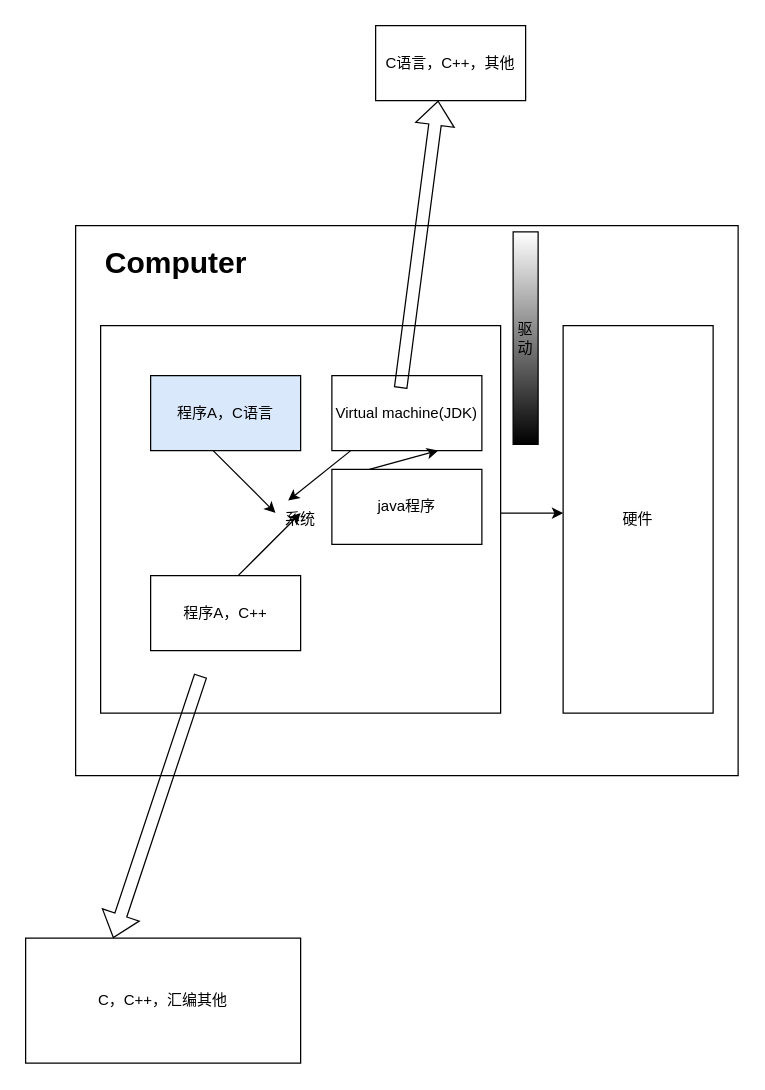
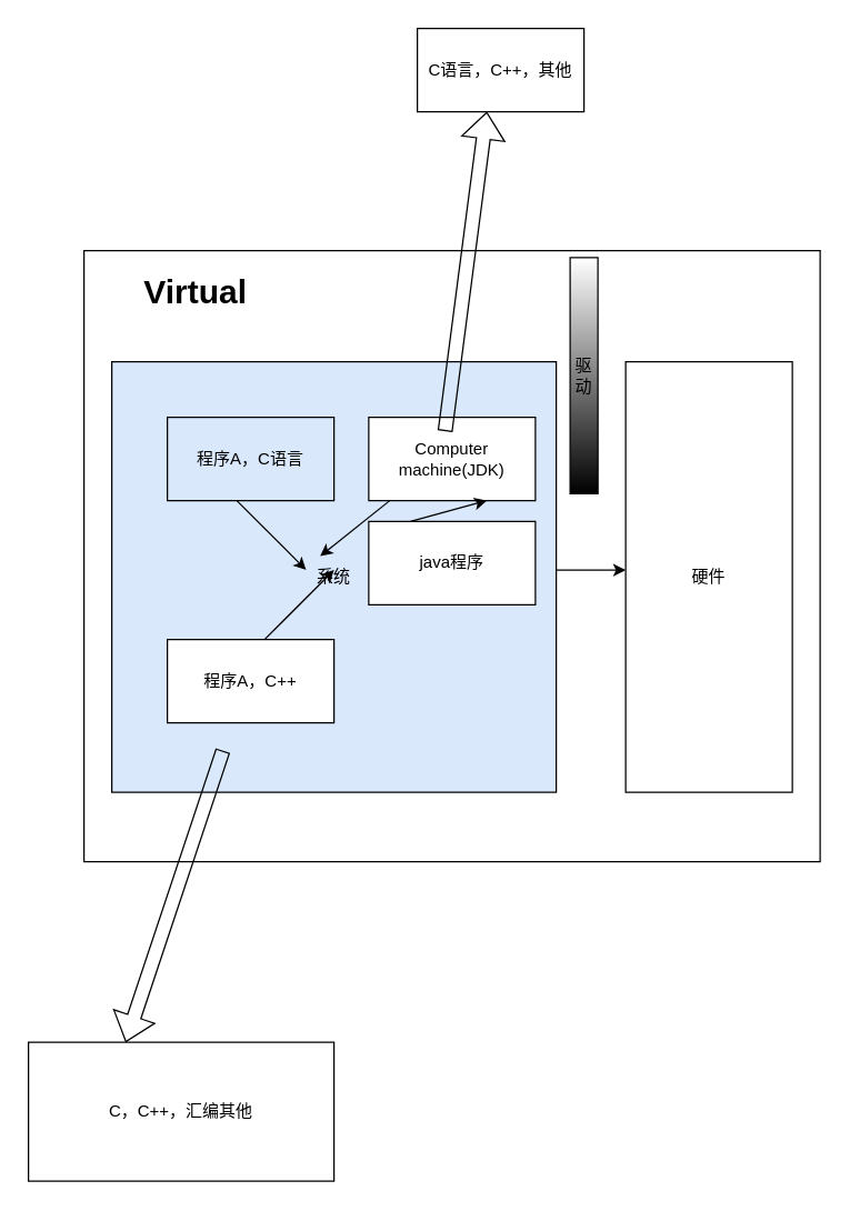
- <mxCell id="3" value="Computer" style="text;strokeColor=none;fillColor=none;html=1;fontSize=24;fontStyle=1;verticalAlign=middle;align=center;" vertex="1" parent="1"><mxGeometry x="90" y="190" width="100" height="40" as="geometry" /></mxCell>
+ <mxCell id="3" value="Virtual" style="text;strokeColor=none;fillColor=none;html=1;fontSize=24;fontStyle=1;verticalAlign=middle;align=center;" vertex="1" parent="1"><mxGeometry x="90" y="190" width="100" height="40" as="geometry" /></mxCell>
- <mxCell id="9" value="Virtual machine(JDK)" style="rounded=0;whiteSpace=wrap;html=1;" vertex="1" parent="1"><mxGeometry x="265" y="300" width="120" height="60" as="geometry" /></mxCell>
+ <mxCell id="9" value="Computer machine(JDK)" style="rounded=0;whiteSpace=wrap;html=1;" vertex="1" parent="1"><mxGeometry x="265" y="300" width="120" height="60" as="geometry" /></mxCell>
- <mxCell id="4" value="系统" style="rounded=0;whiteSpace=wrap;html=1;" vertex="1" parent="1"><mxGeometry x="80" y="260" width="320" height="310" as="geometry" /></mxCell>
+ <mxCell id="4" value="系统" style="rounded=0;whiteSpace=wrap;html=1;fillColor=#dae8fc;" vertex="1" parent="1"><mxGeometry x="80" y="260" width="320" height="310" as="geometry" /></mxCell>
